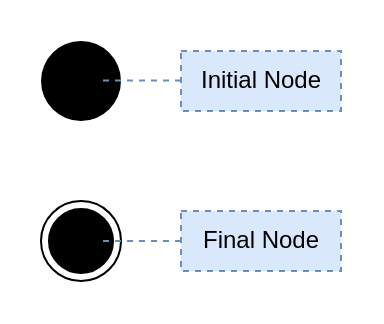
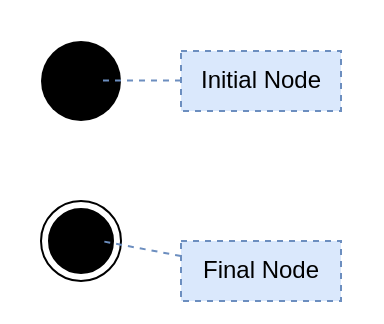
- <mxCell id="5" value="Final Node" style="text;html=1;align=center;verticalAlign=middle;resizable=0;points=[];autosize=1;strokeColor=#6c8ebf;fillColor=#dae8fc;dashed=1;" vertex="1" parent="1"><mxGeometry x="90" y="105" width="80" height="30" as="geometry" /></mxCell>
+ <mxCell id="5" value="Final Node" style="text;html=1;align=center;verticalAlign=middle;resizable=0;points=[];autosize=1;strokeColor=#6c8ebf;fillColor=#dae8fc;dashed=1;" vertex="1" parent="1"><mxGeometry x="90" y="120" width="80" height="30" as="geometry" /></mxCell>
